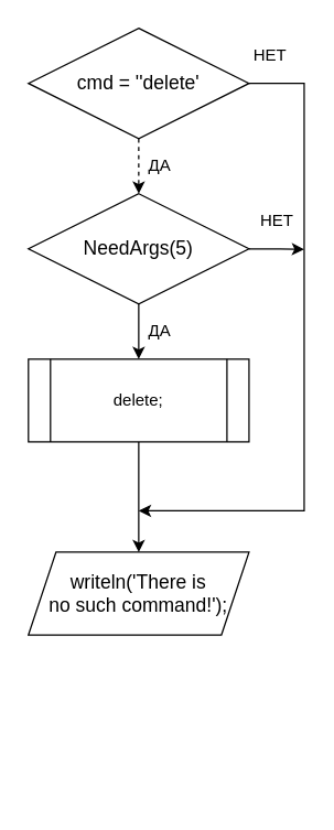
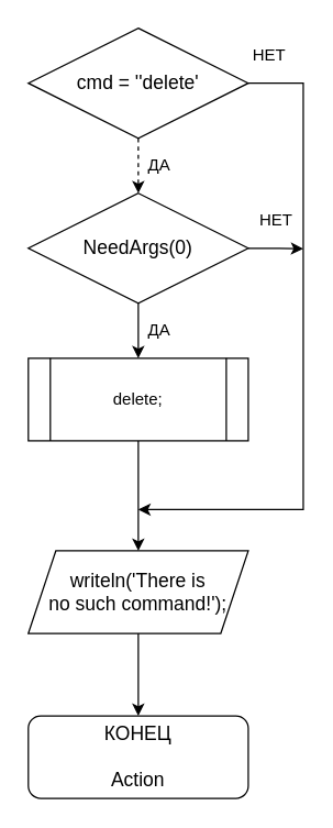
- <mxCell id="7" value="&lt;span style=&quot;font-size: 14px&quot;&gt;NeedArgs(5)&lt;/span&gt;" style="rhombus;whiteSpace=wrap;html=1;" vertex="1" parent="1"><mxGeometry x="20" y="140" width="160" height="80" as="geometry" /></mxCell>
+ <mxCell id="7" value="&lt;span style=&quot;font-size: 14px&quot;&gt;NeedArgs(0)&lt;/span&gt;" style="rhombus;whiteSpace=wrap;html=1;" vertex="1" parent="1"><mxGeometry x="20" y="140" width="160" height="80" as="geometry" /></mxCell>
+ <mxCell id="12" style="edgeStyle=orthogonalEdgeStyle;rounded=0;orthogonalLoop=1;jettySize=auto;html=1;exitX=0.5;exitY=1;exitDx=0;exitDy=0;entryX=0.5;entryY=0;entryDx=0;entryDy=0;" edge="1" parent="1" source="13" target="16"><mxGeometry relative="1" as="geometry" /></mxCell>
+ <mxCell id="16" value="&lt;font style=&quot;font-size: 14px&quot;&gt;КОНЕЦ&lt;br&gt;&lt;br&gt;Action&lt;br&gt;&lt;/font&gt;" style="rounded=1;whiteSpace=wrap;html=1;" vertex="1" parent="1"><mxGeometry x="20" y="520" width="160" height="60" as="geometry" /></mxCell>
